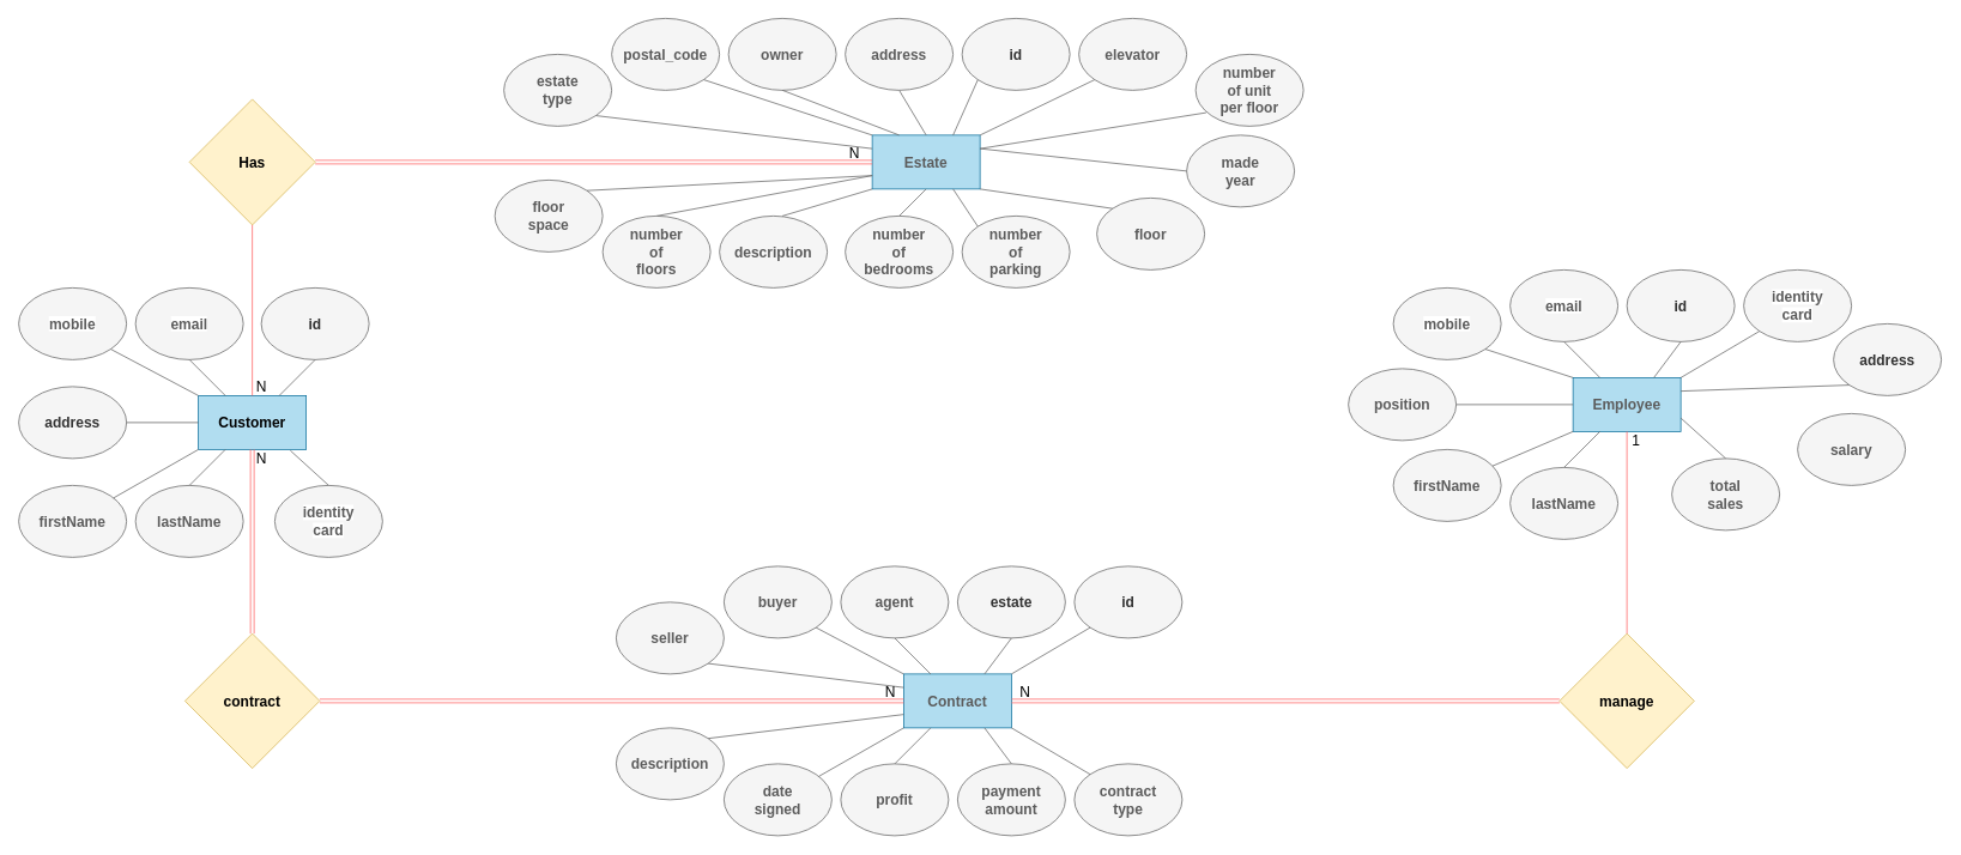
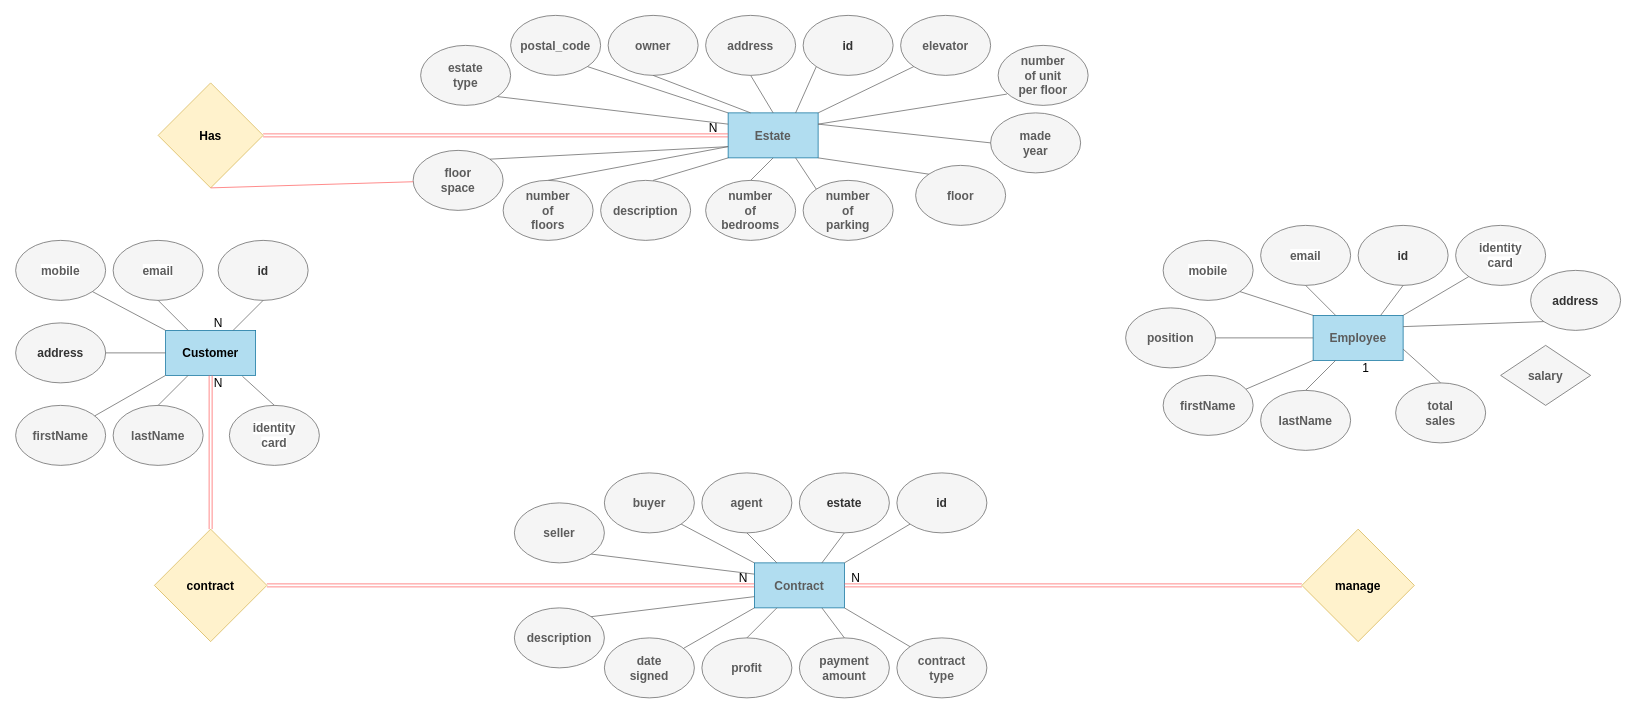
- <mxCell id="90" value="" style="endArrow=none;html=1;rounded=0;entryX=0.5;entryY=0;entryDx=0;entryDy=0;exitX=0.5;exitY=1;exitDx=0;exitDy=0;fontStyle=1;fontSize=16;strokeColor=#FF6666;" parent="1" source="87" target="2" edge="1"><mxGeometry width="50" height="50" relative="1" as="geometry"><mxPoint x="327.297" y="142.703" as="sourcePoint" /><mxPoint x="980" y="190" as="targetPoint" /></mxGeometry></mxCell>
+ <mxCell id="90" value="" style="endArrow=none;html=1;rounded=0;exitX=0.5;exitY=1;exitDx=0;exitDy=0;fontStyle=1;fontSize=16;strokeColor=#FF6666;" parent="1" source="87" target="73" edge="1"><mxGeometry width="50" height="50" relative="1" as="geometry"><mxPoint x="327.297" y="142.703" as="sourcePoint" /><mxPoint x="980" y="190" as="targetPoint" /></mxGeometry></mxCell>
- <mxCell id="52" value="&lt;span style=&quot;color: rgb(92, 92, 92); text-align: left; font-size: 16px;&quot;&gt;salary&lt;/span&gt;" style="ellipse;whiteSpace=wrap;html=1;fontStyle=1;fontSize=16;fillColor=#f5f5f5;fontColor=#333333;strokeColor=#666666;" parent="1" vertex="1"><mxGeometry x="2000" y="460" width="120" height="80" as="geometry" /></mxCell>
+ <mxCell id="52" value="&lt;span style=&quot;color: rgb(92, 92, 92); text-align: left; font-size: 16px;&quot;&gt;salary&lt;/span&gt;" style="rhombus;whiteSpace=wrap;html=1;fontStyle=1;fontSize=16;fillColor=#f5f5f5;fontColor=#333333;strokeColor=#666666;" parent="1" vertex="1"><mxGeometry x="2000" y="460" width="120" height="80" as="geometry" /></mxCell>
- <mxCell id="91" value="" style="endArrow=none;html=1;rounded=0;exitX=0.5;exitY=1;exitDx=0;exitDy=0;fontStyle=1;fontSize=16;strokeColor=#FF6666;" parent="1" source="36" target="89" edge="1"><mxGeometry width="50" height="50" relative="1" as="geometry"><mxPoint x="320" y="210" as="sourcePoint" /><mxPoint x="320" y="480" as="targetPoint" /></mxGeometry></mxCell>
